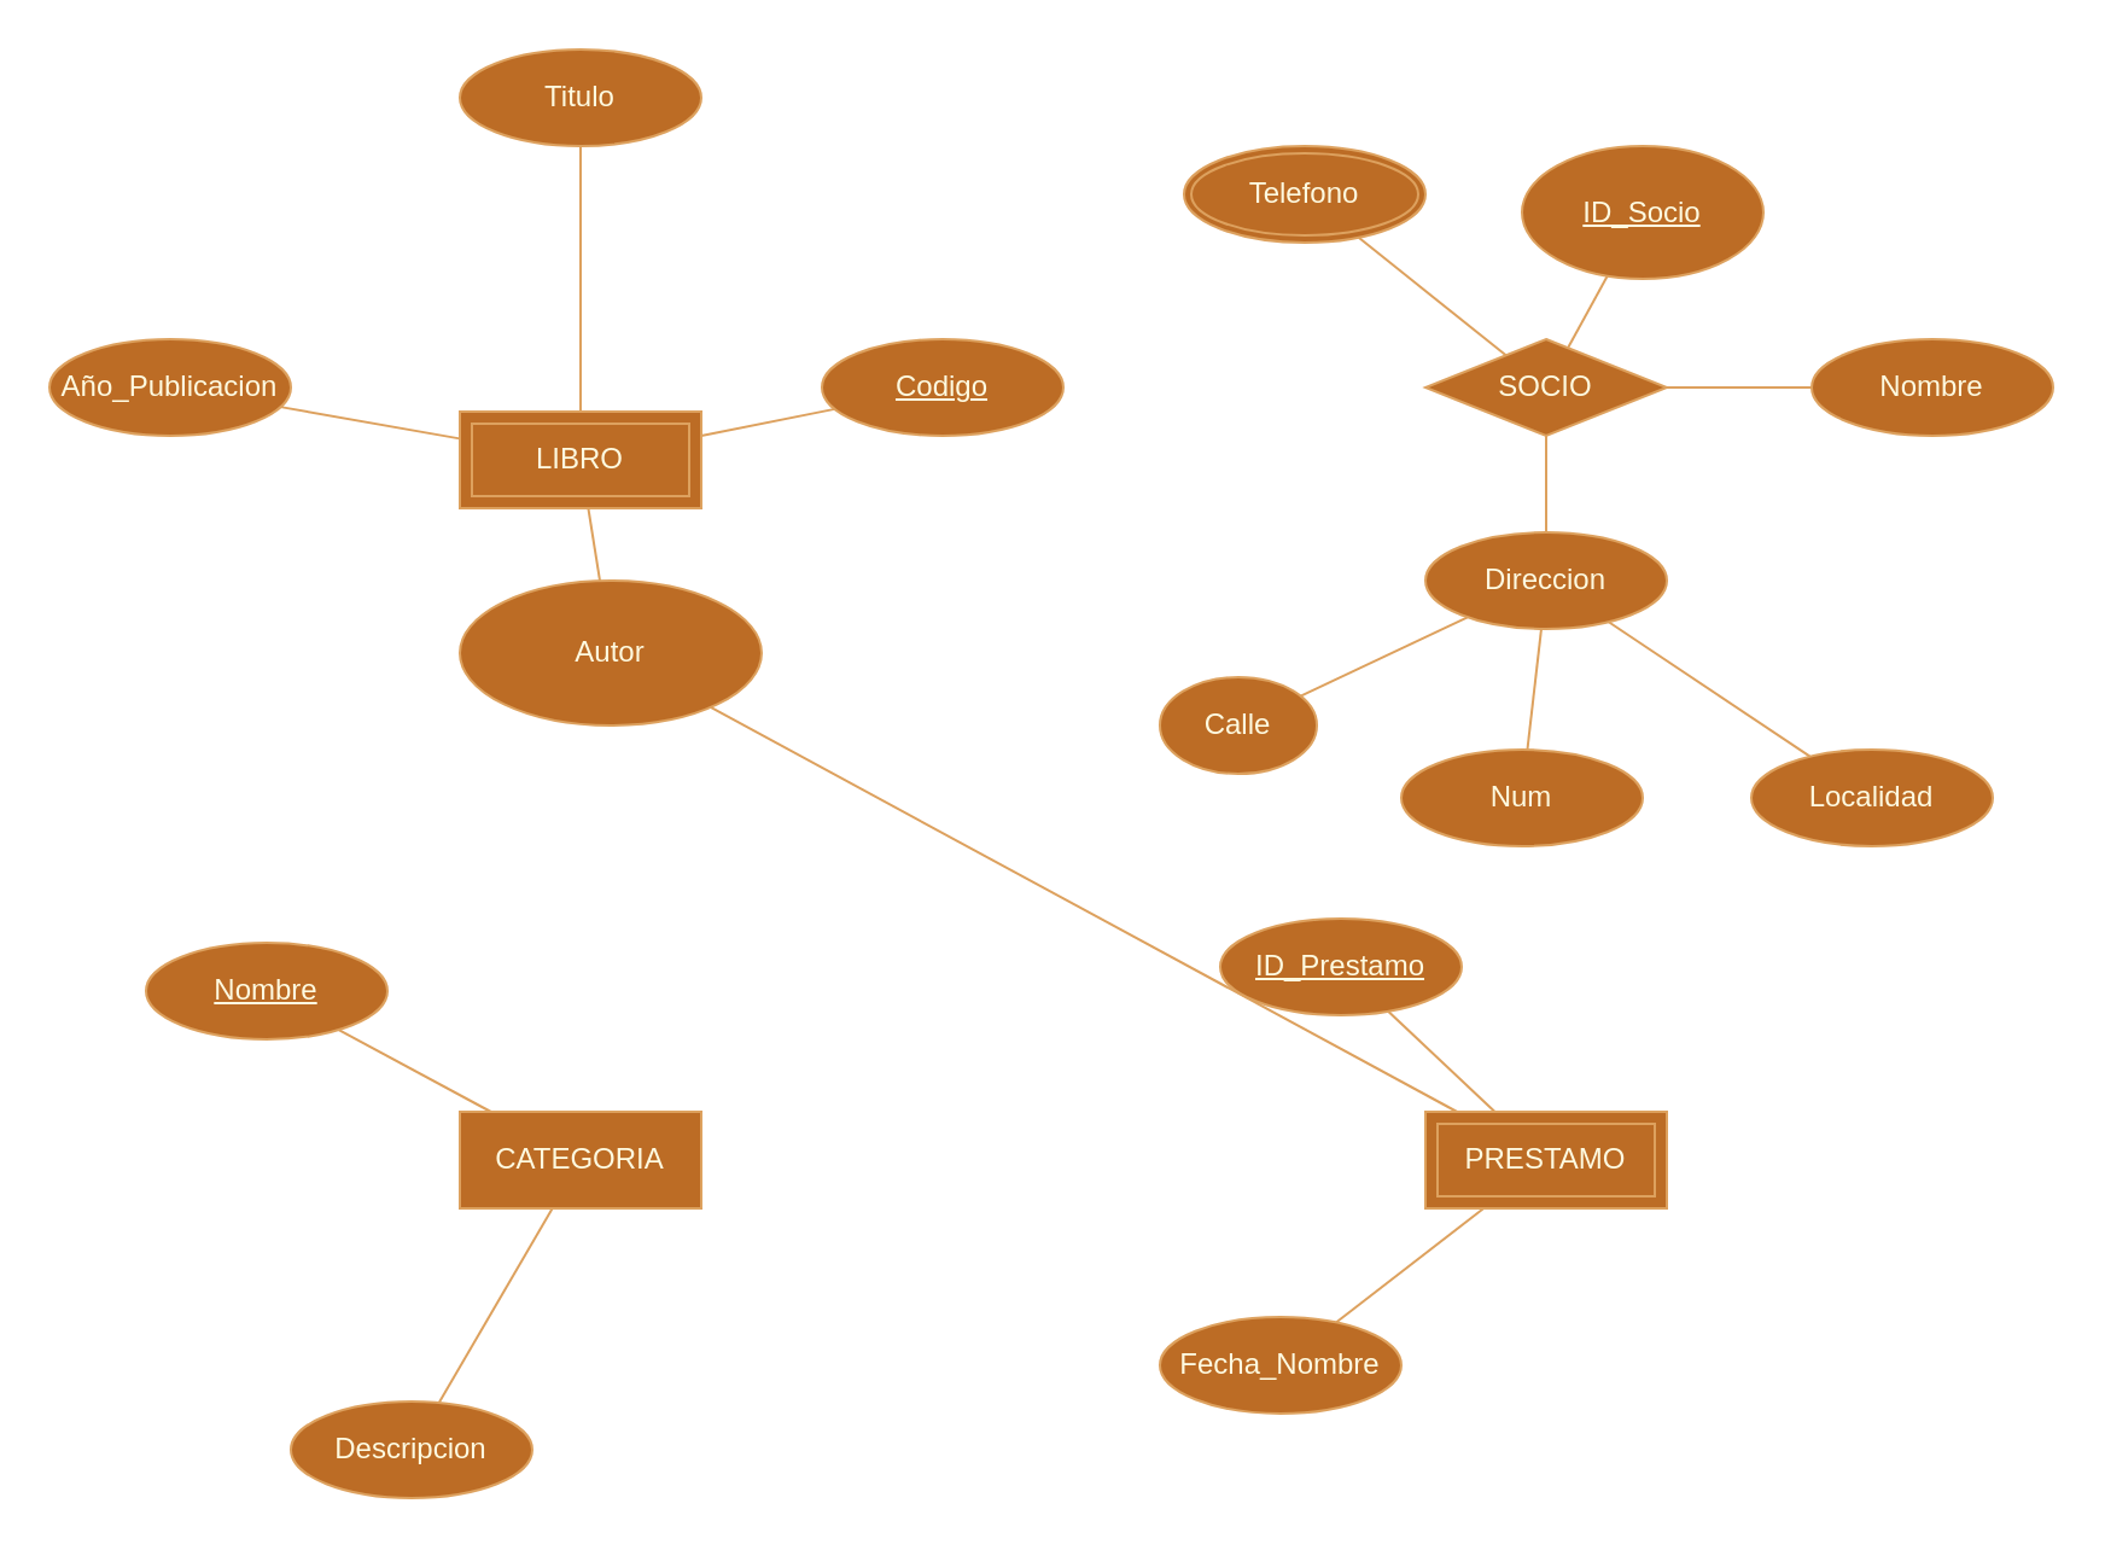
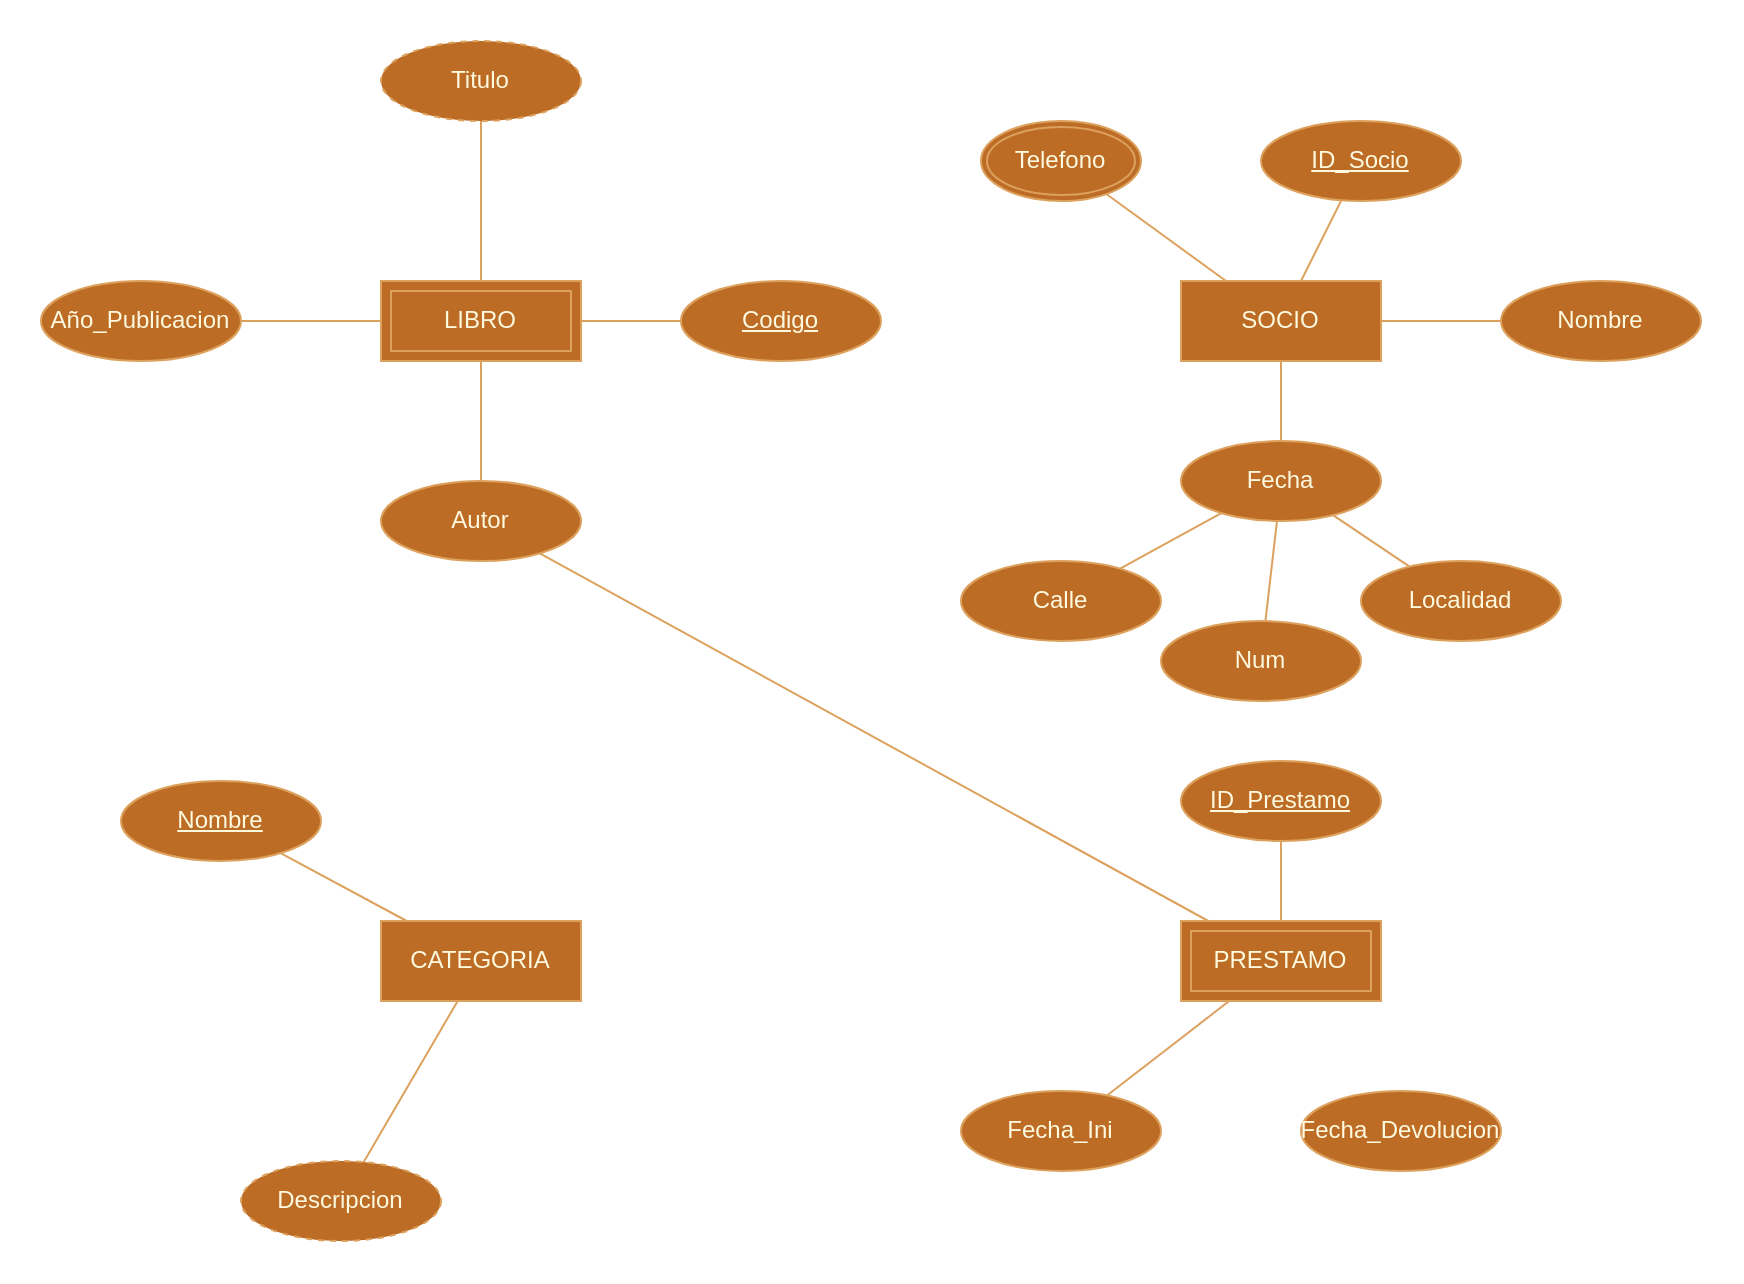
- <mxCell id="19" value="Titulo" style="ellipse;whiteSpace=wrap;html=1;align=center;strokeColor=#DDA15E;fontColor=#FEFAE0;fillColor=#BC6C25;" vertex="1" parent="1"><mxGeometry x="190" y="20" width="100" height="40" as="geometry" /></mxCell>
+ <mxCell id="19" value="Titulo" style="ellipse;whiteSpace=wrap;html=1;align=center;strokeColor=#DDA15E;fontColor=#FEFAE0;fillColor=#BC6C25;dashed=1;" vertex="1" parent="1"><mxGeometry x="190" y="20" width="100" height="40" as="geometry" /></mxCell>
- <mxCell id="23" value="Telefono" style="ellipse;shape=doubleEllipse;margin=3;whiteSpace=wrap;html=1;align=center;strokeColor=#DDA15E;fontColor=#FEFAE0;fillColor=#BC6C25;" vertex="1" parent="1"><mxGeometry x="490" y="60" width="100" height="40" as="geometry" /></mxCell>
+ <mxCell id="23" value="Telefono" style="ellipse;shape=doubleEllipse;margin=3;whiteSpace=wrap;html=1;align=center;strokeColor=#DDA15E;fontColor=#FEFAE0;fillColor=#BC6C25;" vertex="1" parent="1"><mxGeometry x="490" y="60" width="80" height="40" as="geometry" /></mxCell>
- <mxCell id="24" value="ID_Socio" style="ellipse;whiteSpace=wrap;html=1;align=center;fontStyle=4;strokeColor=#DDA15E;fontColor=#FEFAE0;fillColor=#BC6C25;" vertex="1" parent="1"><mxGeometry x="630" y="60" width="100" height="55" as="geometry" /></mxCell>
+ <mxCell id="24" value="ID_Socio" style="ellipse;whiteSpace=wrap;html=1;align=center;fontStyle=4;strokeColor=#DDA15E;fontColor=#FEFAE0;fillColor=#BC6C25;" vertex="1" parent="1"><mxGeometry x="630" y="60" width="100" height="40" as="geometry" /></mxCell>
- <mxCell id="18" value="SOCIO" style="rhombus;whiteSpace=wrap;html=1;align=center;strokeColor=#DDA15E;fontColor=#FEFAE0;fillColor=#BC6C25;" vertex="1" parent="1"><mxGeometry x="590" y="140" width="100" height="40" as="geometry" /></mxCell>
+ <mxCell id="18" value="SOCIO" style="whiteSpace=wrap;html=1;align=center;strokeColor=#DDA15E;fontColor=#FEFAE0;fillColor=#BC6C25;" vertex="1" parent="1"><mxGeometry x="590" y="140" width="100" height="40" as="geometry" /></mxCell>
- <mxCell id="6" value="LIBRO" style="shape=ext;margin=3;double=1;whiteSpace=wrap;html=1;align=center;labelBackgroundColor=none;fillColor=#BC6C25;strokeColor=#DDA15E;fontColor=#FEFAE0;" vertex="1" parent="1"><mxGeometry x="190" y="170" width="100" height="40" as="geometry" /></mxCell>
+ <mxCell id="6" value="LIBRO" style="shape=ext;margin=3;double=1;whiteSpace=wrap;html=1;align=center;labelBackgroundColor=none;fillColor=#BC6C25;strokeColor=#DDA15E;fontColor=#FEFAE0;" vertex="1" parent="1"><mxGeometry x="190" y="140" width="100" height="40" as="geometry" /></mxCell>
- <mxCell id="29" value="Direccion" style="ellipse;whiteSpace=wrap;html=1;align=center;strokeColor=#DDA15E;fontColor=#FEFAE0;fillColor=#BC6C25;" vertex="1" parent="1"><mxGeometry x="590" y="220" width="100" height="40" as="geometry" /></mxCell>
+ <mxCell id="29" value="Fecha" style="ellipse;whiteSpace=wrap;html=1;align=center;strokeColor=#DDA15E;fontColor=#FEFAE0;fillColor=#BC6C25;" vertex="1" parent="1"><mxGeometry x="590" y="220" width="100" height="40" as="geometry" /></mxCell>
- <mxCell id="21" value="Autor" style="ellipse;whiteSpace=wrap;html=1;align=center;strokeColor=#DDA15E;fontColor=#FEFAE0;fillColor=#BC6C25;" vertex="1" parent="1"><mxGeometry x="190" y="240" width="125" height="60" as="geometry" /></mxCell>
+ <mxCell id="21" value="Autor" style="ellipse;whiteSpace=wrap;html=1;align=center;strokeColor=#DDA15E;fontColor=#FEFAE0;fillColor=#BC6C25;" vertex="1" parent="1"><mxGeometry x="190" y="240" width="100" height="40" as="geometry" /></mxCell>
- <mxCell id="30" value="Calle" style="ellipse;whiteSpace=wrap;html=1;align=center;strokeColor=#DDA15E;fontColor=#FEFAE0;fillColor=#BC6C25;" vertex="1" parent="1"><mxGeometry x="480" y="280" width="65" height="40" as="geometry" /></mxCell>
+ <mxCell id="30" value="Calle" style="ellipse;whiteSpace=wrap;html=1;align=center;strokeColor=#DDA15E;fontColor=#FEFAE0;fillColor=#BC6C25;" vertex="1" parent="1"><mxGeometry x="480" y="280" width="100" height="40" as="geometry" /></mxCell>
- <mxCell id="32" value="Localidad" style="ellipse;whiteSpace=wrap;html=1;align=center;strokeColor=#DDA15E;fontColor=#FEFAE0;fillColor=#BC6C25;" vertex="1" parent="1"><mxGeometry x="725" y="310" width="100" height="40" as="geometry" /></mxCell>
+ <mxCell id="32" value="Localidad" style="ellipse;whiteSpace=wrap;html=1;align=center;strokeColor=#DDA15E;fontColor=#FEFAE0;fillColor=#BC6C25;" vertex="1" parent="1"><mxGeometry x="680" y="280" width="100" height="40" as="geometry" /></mxCell>
- <mxCell id="35" value="ID_Prestamo" style="ellipse;whiteSpace=wrap;html=1;align=center;fontStyle=4;strokeColor=#DDA15E;fontColor=#FEFAE0;fillColor=#BC6C25;" vertex="1" parent="1"><mxGeometry x="505" y="380" width="100" height="40" as="geometry" /></mxCell>
+ <mxCell id="35" value="ID_Prestamo" style="ellipse;whiteSpace=wrap;html=1;align=center;fontStyle=4;strokeColor=#DDA15E;fontColor=#FEFAE0;fillColor=#BC6C25;" vertex="1" parent="1"><mxGeometry x="590" y="380" width="100" height="40" as="geometry" /></mxCell>
- <mxCell id="36" value="Fecha_Nombre" style="ellipse;whiteSpace=wrap;html=1;align=center;strokeColor=#DDA15E;fontColor=#FEFAE0;fillColor=#BC6C25;" vertex="1" parent="1"><mxGeometry x="480" y="545" width="100" height="40" as="geometry" /></mxCell>
+ <mxCell id="36" value="Fecha_Ini" style="ellipse;whiteSpace=wrap;html=1;align=center;strokeColor=#DDA15E;fontColor=#FEFAE0;fillColor=#BC6C25;" vertex="1" parent="1"><mxGeometry x="480" y="545" width="100" height="40" as="geometry" /></mxCell>
+ <mxCell id="37" value="Fecha_Devolucion" style="ellipse;whiteSpace=wrap;html=1;align=center;strokeColor=#DDA15E;fontColor=#FEFAE0;fillColor=#BC6C25;" vertex="1" parent="1"><mxGeometry x="650" y="545" width="100" height="40" as="geometry" /></mxCell>
- <mxCell id="34" value="Descripcion" style="ellipse;whiteSpace=wrap;html=1;align=center;strokeColor=#DDA15E;fontColor=#FEFAE0;fillColor=#BC6C25;" vertex="1" parent="1"><mxGeometry x="120" y="580" width="100" height="40" as="geometry" /></mxCell>
+ <mxCell id="34" value="Descripcion" style="ellipse;whiteSpace=wrap;html=1;align=center;strokeColor=#DDA15E;fontColor=#FEFAE0;fillColor=#BC6C25;dashed=1;" vertex="1" parent="1"><mxGeometry x="120" y="580" width="100" height="40" as="geometry" /></mxCell>
